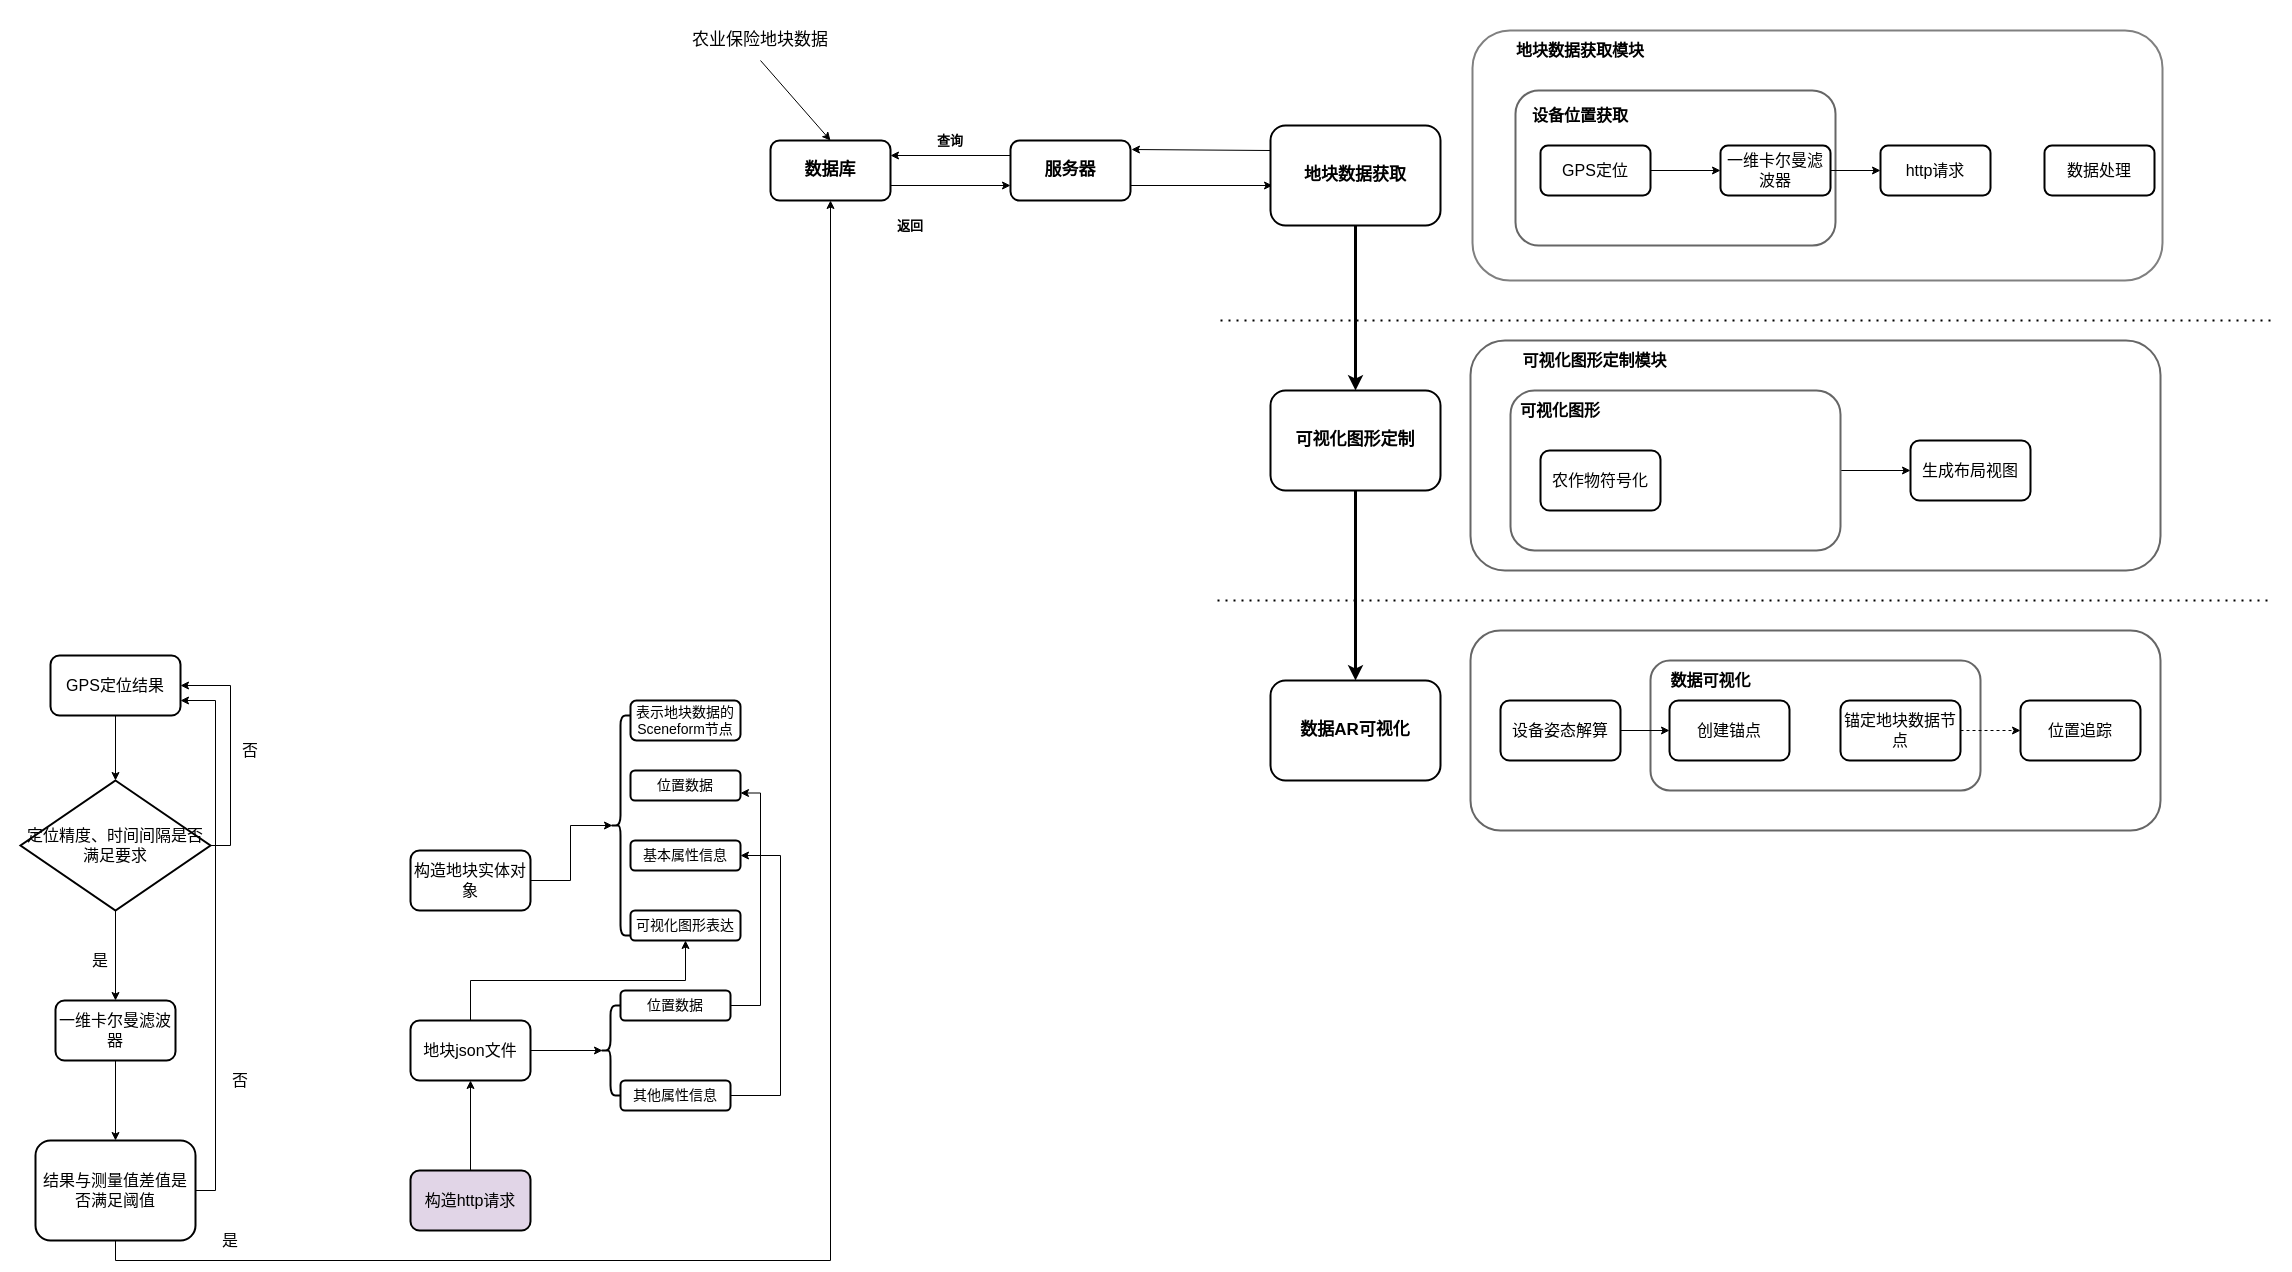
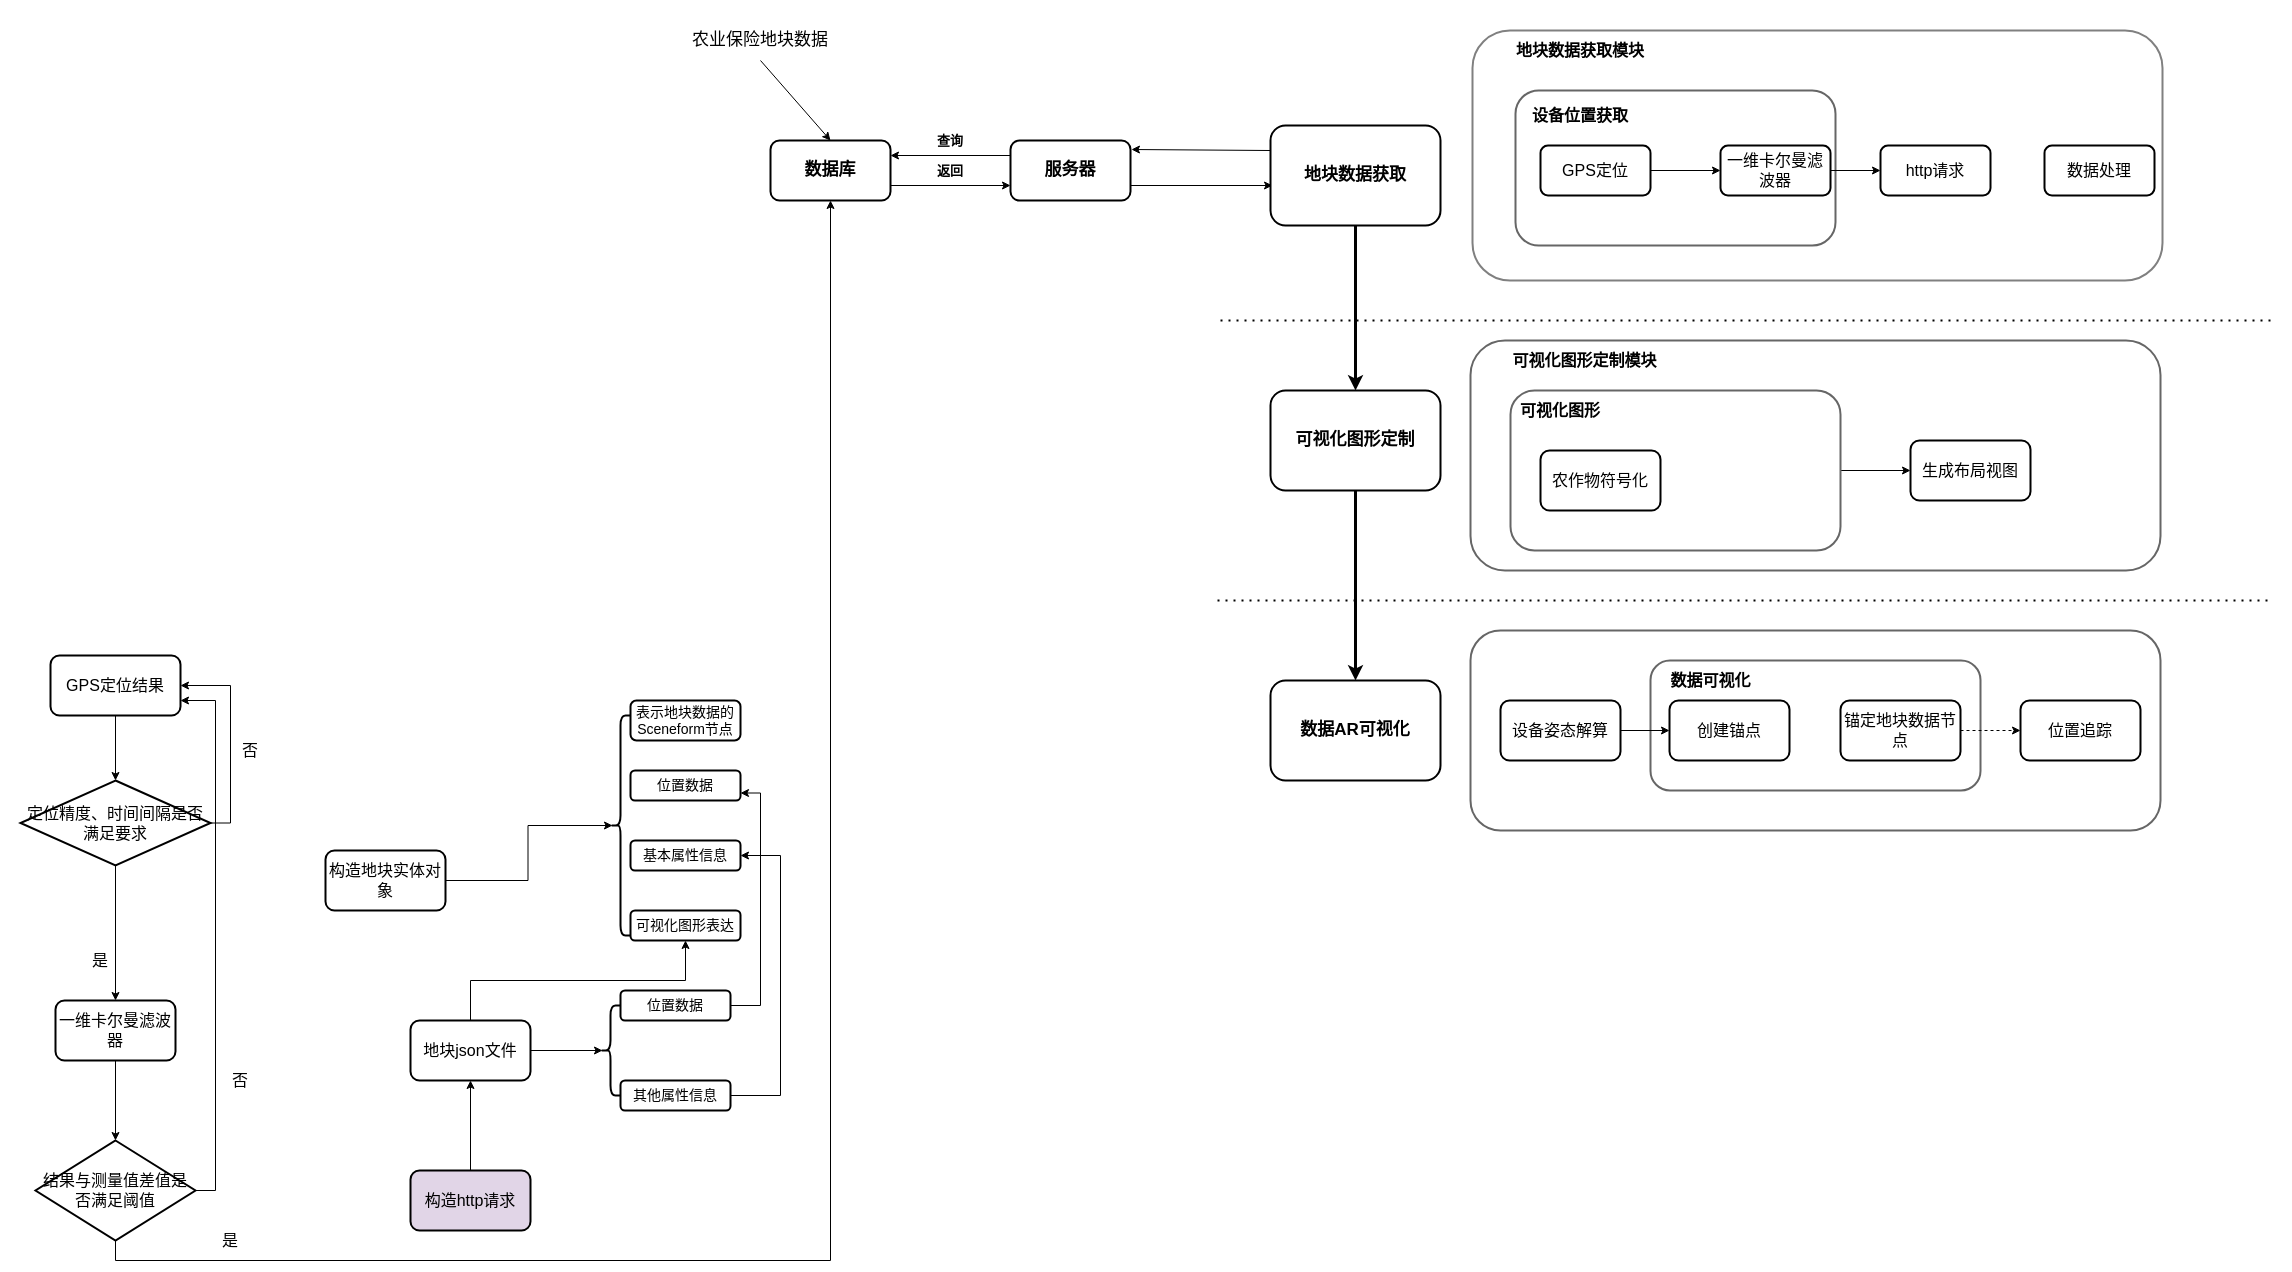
- <mxCell id="17" value="返回" style="text;html=1;strokeColor=none;fillColor=none;align=center;verticalAlign=middle;whiteSpace=wrap;rounded=0;fontSize=13;fontStyle=1" vertex="1" parent="1"><mxGeometry x="890" y="215" width="40" height="20" as="geometry" /></mxCell>
+ <mxCell id="17" value="返回" style="text;html=1;strokeColor=none;fillColor=none;align=center;verticalAlign=middle;whiteSpace=wrap;rounded=0;fontSize=13;fontStyle=1" vertex="1" parent="1"><mxGeometry x="930" y="160" width="40" height="20" as="geometry" /></mxCell>
- <mxCell id="34" value="可视化图形定制模块" style="text;html=1;strokeColor=none;fillColor=none;align=center;verticalAlign=middle;whiteSpace=wrap;rounded=0;fontSize=16;fontStyle=1" vertex="1" parent="1"><mxGeometry x="1510" y="350" width="169" height="20" as="geometry" /></mxCell>
+ <mxCell id="34" value="可视化图形定制模块" style="text;html=1;strokeColor=none;fillColor=none;align=center;verticalAlign=middle;whiteSpace=wrap;rounded=0;fontSize=16;fontStyle=1" vertex="1" parent="1"><mxGeometry x="1500" y="350" width="169" height="20" as="geometry" /></mxCell>
- <mxCell id="49" value="定位精度、时间间隔是否满足要求" style="rhombus;whiteSpace=wrap;html=1;strokeColor=#000000;strokeWidth=2;fontSize=16;" vertex="1" parent="1"><mxGeometry x="20" y="780" width="190" height="130" as="geometry" /></mxCell>
+ <mxCell id="49" value="定位精度、时间间隔是否满足要求" style="rhombus;whiteSpace=wrap;html=1;strokeColor=#000000;strokeWidth=2;fontSize=16;" vertex="1" parent="1"><mxGeometry x="20" y="780" width="190" height="85" as="geometry" /></mxCell>
- <mxCell id="65" value="构造地块实体对象" style="rounded=1;whiteSpace=wrap;html=1;strokeColor=#000000;strokeWidth=2;fontSize=16;" vertex="1" parent="1"><mxGeometry x="410" y="850" width="120" height="60" as="geometry" /></mxCell>
+ <mxCell id="65" value="构造地块实体对象" style="rounded=1;whiteSpace=wrap;html=1;strokeColor=#000000;strokeWidth=2;fontSize=16;" vertex="1" parent="1"><mxGeometry x="325" y="850" width="120" height="60" as="geometry" /></mxCell>
- <mxCell id="56" value="结果与测量值差值是否满足阈值" style="whiteSpace=wrap;html=1;strokeColor=#000000;strokeWidth=2;fontSize=16;rounded=1;" vertex="1" parent="1"><mxGeometry x="35" y="1140" width="160" height="100" as="geometry" /></mxCell>
+ <mxCell id="56" value="结果与测量值差值是否满足阈值" style="rhombus;whiteSpace=wrap;html=1;strokeColor=#000000;strokeWidth=2;fontSize=16;" vertex="1" parent="1"><mxGeometry x="35" y="1140" width="160" height="100" as="geometry" /></mxCell>
